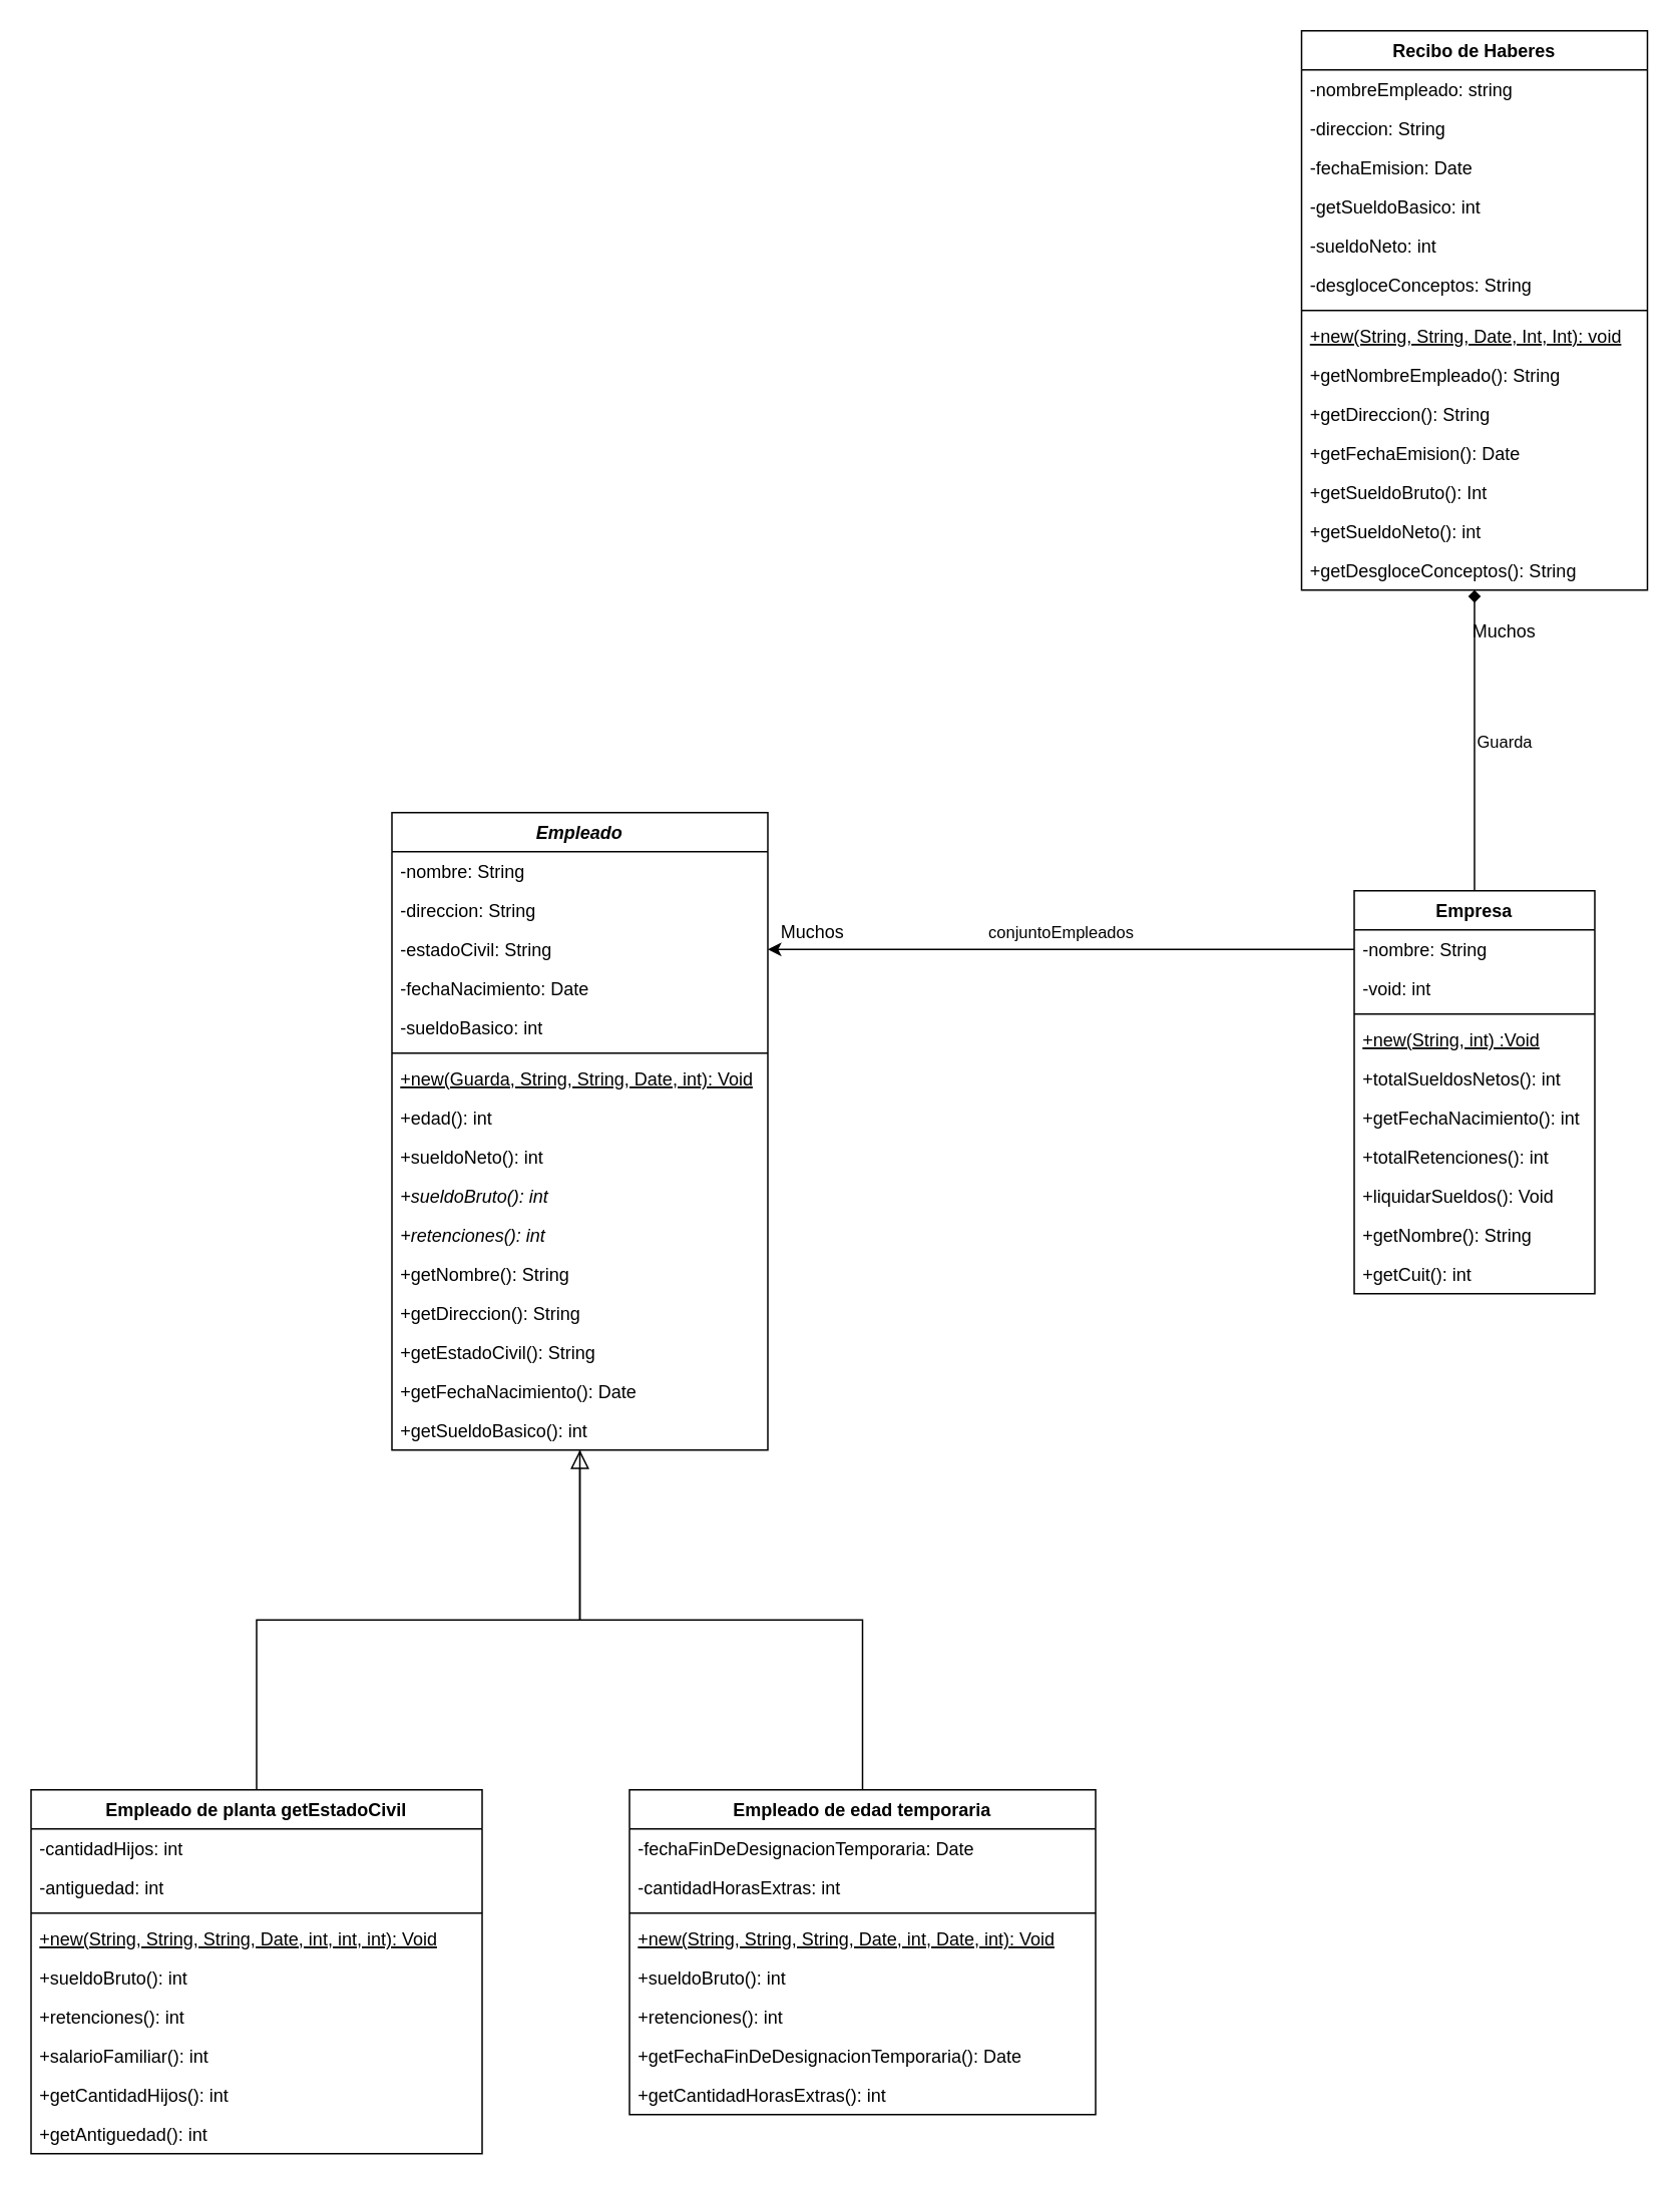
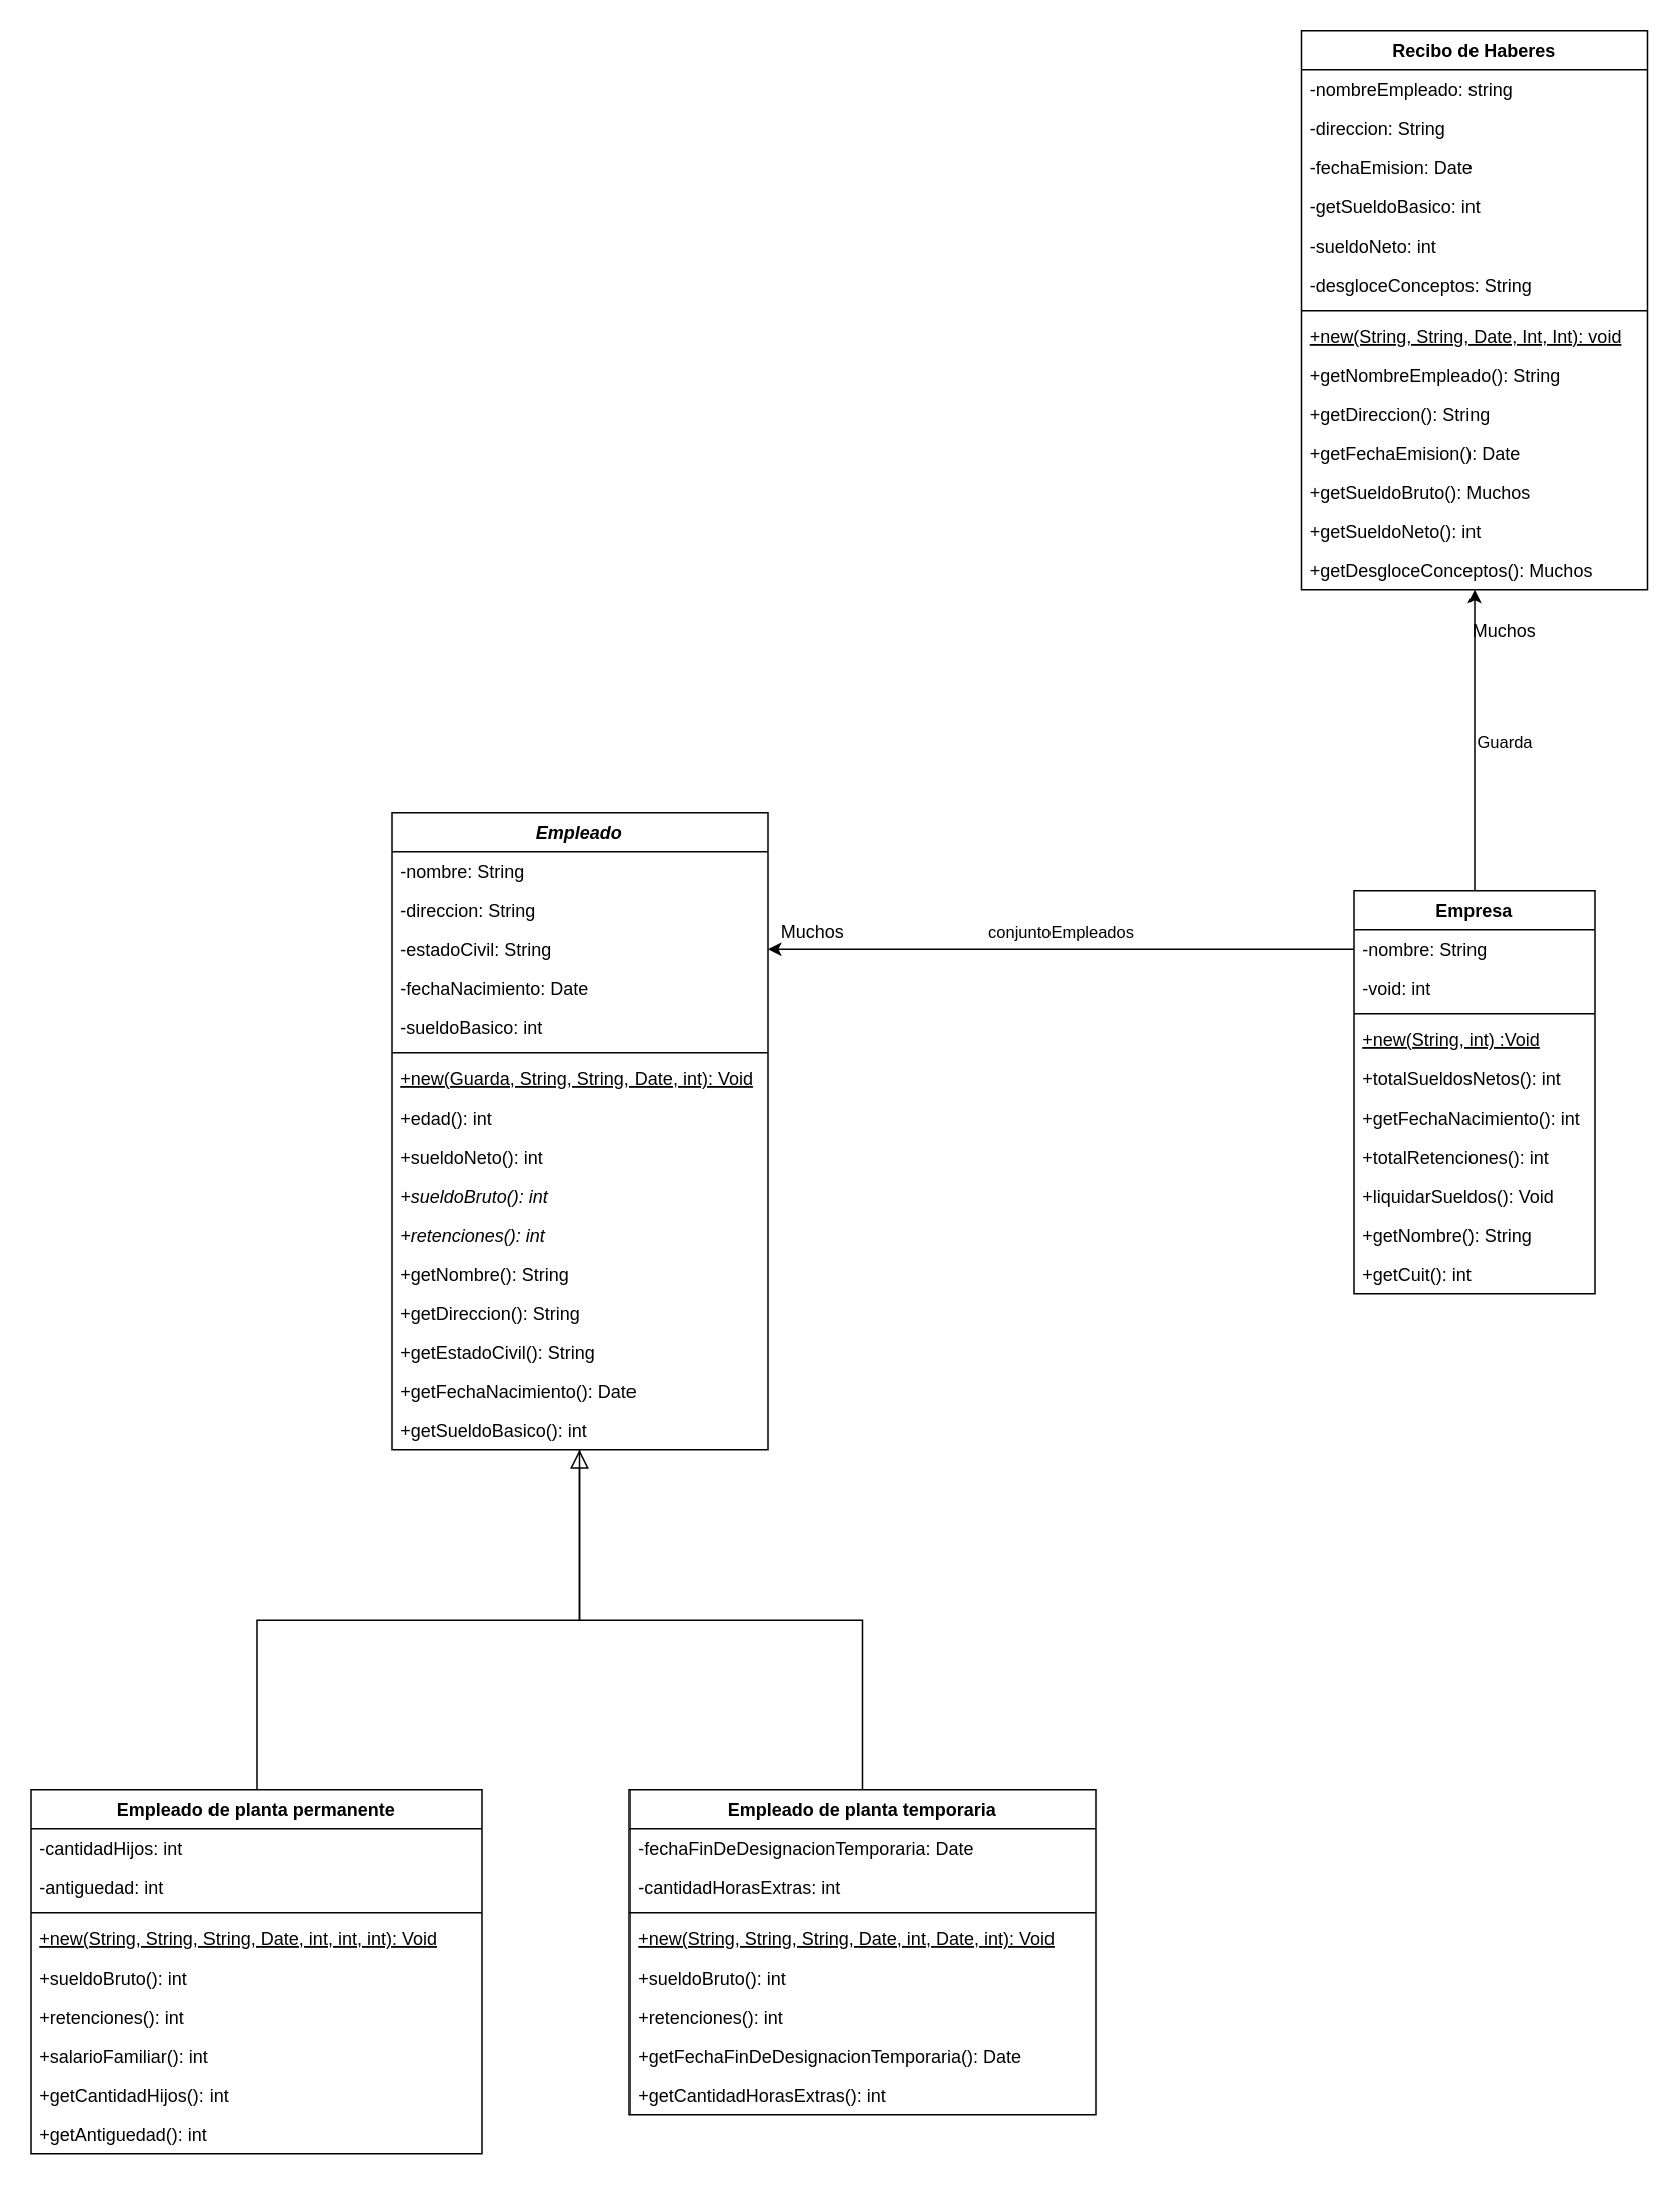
- <mxCell id="68" value="+getSueldoBruto(): Int" style="text;strokeColor=none;fillColor=none;align=left;verticalAlign=top;spacingLeft=4;spacingRight=4;overflow=hidden;rotatable=0;points=[[0,0.5],[1,0.5]];portConstraint=eastwest;" vertex="1" parent="56"><mxGeometry y="294" width="230" height="26" as="geometry" /></mxCell>
+ <mxCell id="68" value="+getSueldoBruto(): Muchos" style="text;strokeColor=none;fillColor=none;align=left;verticalAlign=top;spacingLeft=4;spacingRight=4;overflow=hidden;rotatable=0;points=[[0,0.5],[1,0.5]];portConstraint=eastwest;" vertex="1" parent="56"><mxGeometry y="294" width="230" height="26" as="geometry" /></mxCell>
- <mxCell id="70" value="+getDesgloceConceptos(): String" style="text;strokeColor=none;fillColor=none;align=left;verticalAlign=top;spacingLeft=4;spacingRight=4;overflow=hidden;rotatable=0;points=[[0,0.5],[1,0.5]];portConstraint=eastwest;" vertex="1" parent="56"><mxGeometry y="346" width="230" height="26" as="geometry" /></mxCell>
+ <mxCell id="70" value="+getDesgloceConceptos(): Muchos" style="text;strokeColor=none;fillColor=none;align=left;verticalAlign=top;spacingLeft=4;spacingRight=4;overflow=hidden;rotatable=0;points=[[0,0.5],[1,0.5]];portConstraint=eastwest;" vertex="1" parent="56"><mxGeometry y="346" width="230" height="26" as="geometry" /></mxCell>
- <mxCell id="20" value="Guarda" style="edgeStyle=orthogonalEdgeStyle;rounded=0;jumpStyle=none;orthogonalLoop=1;jettySize=auto;html=1;endArrow=diamond;strokeColor=#000000;entryX=0.5;entryY=1;entryDx=0;entryDy=0;" parent="1" source="21" target="56" edge="1"><mxGeometry x="-0.008" y="-20" relative="1" as="geometry"><mxPoint x="980" y="520" as="targetPoint" /><mxPoint as="offset" /></mxGeometry></mxCell>
+ <mxCell id="20" value="Guarda" style="edgeStyle=orthogonalEdgeStyle;rounded=0;jumpStyle=none;orthogonalLoop=1;jettySize=auto;html=1;endArrow=classic;strokeColor=#000000;entryX=0.5;entryY=1;entryDx=0;entryDy=0;" parent="1" source="21" target="56" edge="1"><mxGeometry x="-0.008" y="-20" relative="1" as="geometry"><mxPoint x="980" y="520" as="targetPoint" /><mxPoint as="offset" /></mxGeometry></mxCell>
- <mxCell id="33" value="Empleado de planta getEstadoCivil" style="swimlane;fontStyle=1;align=center;verticalAlign=top;childLayout=stackLayout;horizontal=1;startSize=26;horizontalStack=0;resizeParent=1;resizeParentMax=0;resizeLast=0;collapsible=1;marginBottom=0;" parent="1" vertex="1"><mxGeometry x="20" y="1190" width="300" height="242" as="geometry" /></mxCell>
+ <mxCell id="33" value="Empleado de planta permanente" style="swimlane;fontStyle=1;align=center;verticalAlign=top;childLayout=stackLayout;horizontal=1;startSize=26;horizontalStack=0;resizeParent=1;resizeParentMax=0;resizeLast=0;collapsible=1;marginBottom=0;" parent="1" vertex="1"><mxGeometry x="20" y="1190" width="300" height="242" as="geometry" /></mxCell>
- <mxCell id="43" value="Empleado de edad temporaria" style="swimlane;fontStyle=1;align=center;verticalAlign=top;childLayout=stackLayout;horizontal=1;startSize=26;horizontalStack=0;resizeParent=1;resizeParentMax=0;resizeLast=0;collapsible=1;marginBottom=0;" parent="1" vertex="1"><mxGeometry x="418" y="1190" width="310" height="216" as="geometry"><mxRectangle x="240" y="430" width="100" height="26" as="alternateBounds" /></mxGeometry></mxCell>
+ <mxCell id="43" value="Empleado de planta temporaria" style="swimlane;fontStyle=1;align=center;verticalAlign=top;childLayout=stackLayout;horizontal=1;startSize=26;horizontalStack=0;resizeParent=1;resizeParentMax=0;resizeLast=0;collapsible=1;marginBottom=0;" parent="1" vertex="1"><mxGeometry x="418" y="1190" width="310" height="216" as="geometry"><mxRectangle x="240" y="430" width="100" height="26" as="alternateBounds" /></mxGeometry></mxCell>
